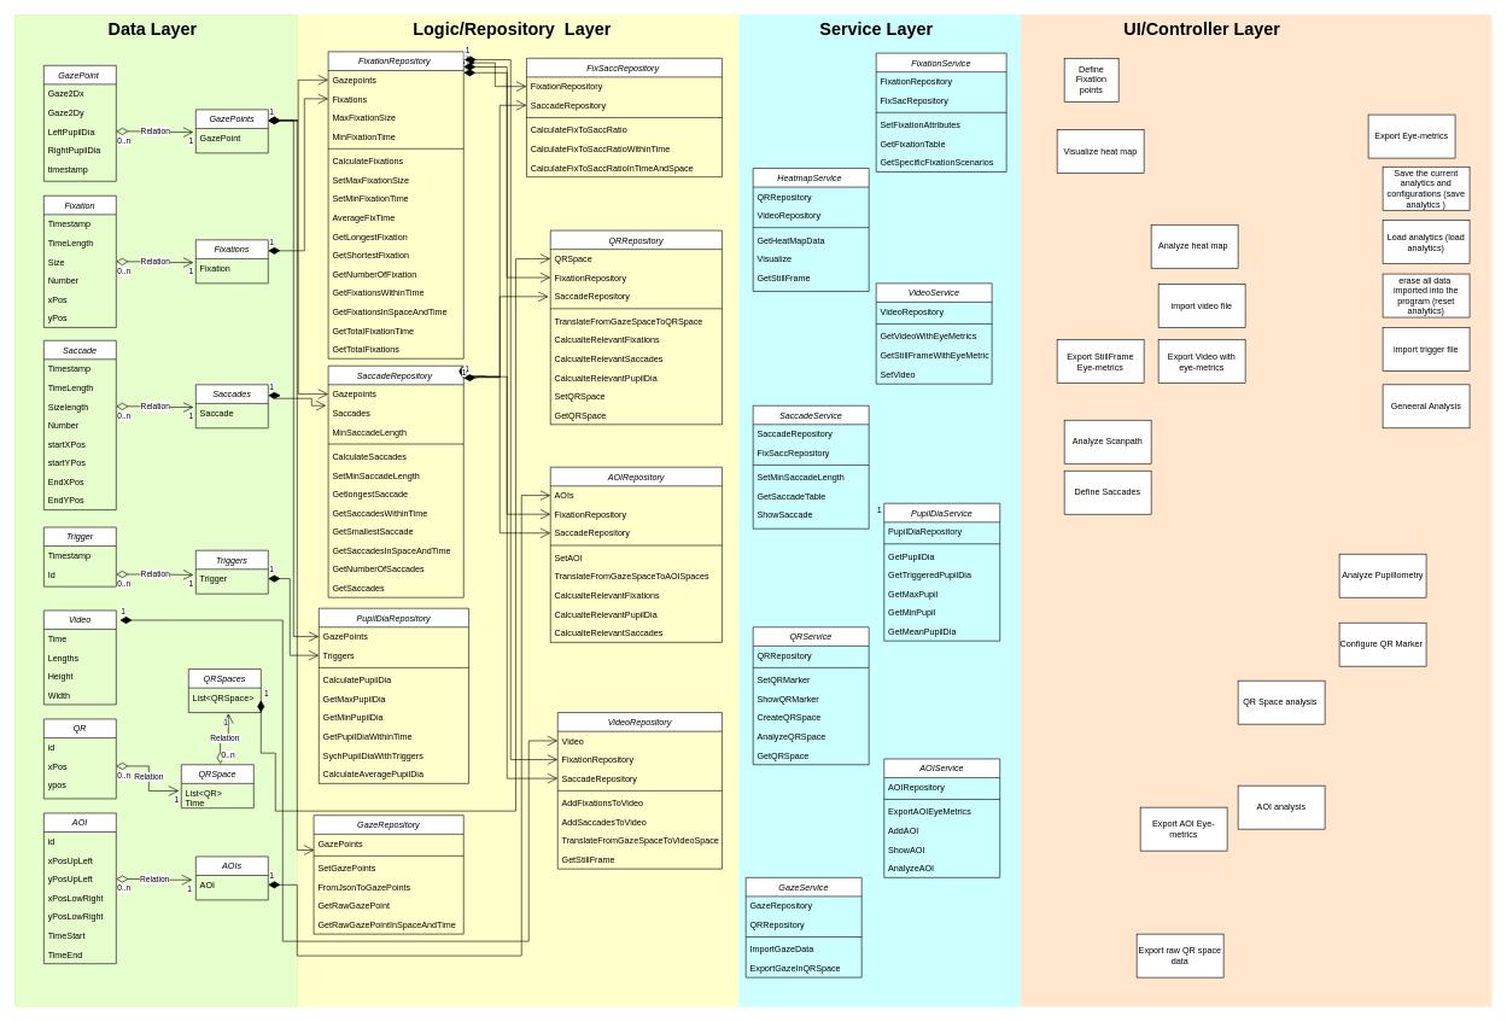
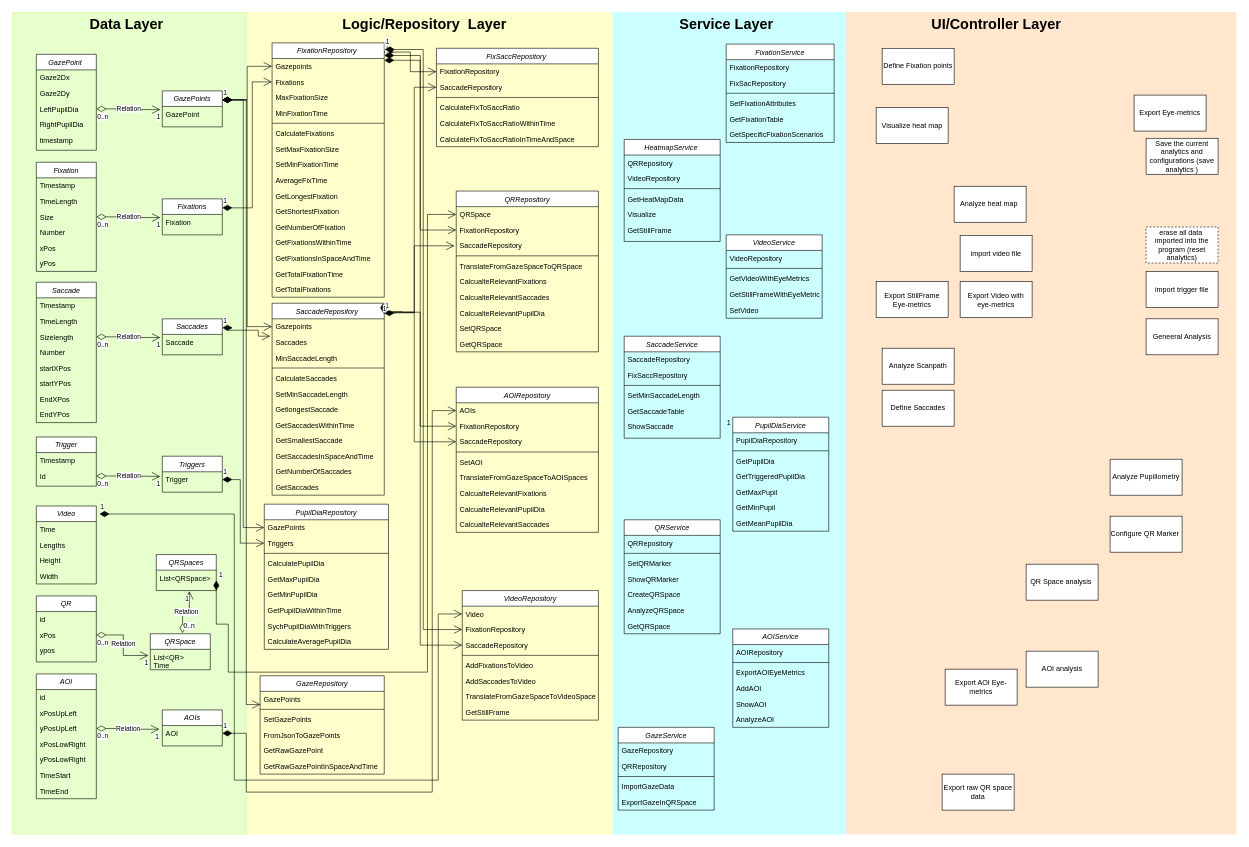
- <mxCell id="244" value="Define Fixation points" style="rounded=0;whiteSpace=wrap;html=1;" parent="1" vertex="1"><mxGeometry x="1470" y="80" width="75" height="60" as="geometry" /></mxCell>
+ <mxCell id="244" value="Define Fixation points" style="rounded=0;whiteSpace=wrap;html=1;" parent="1" vertex="1"><mxGeometry x="1470" y="80" width="120" height="60" as="geometry" /></mxCell>
- <mxCell id="236" value="Load analytics (load analytics)" style="rounded=0;whiteSpace=wrap;html=1;" parent="1" vertex="1"><mxGeometry x="1910" y="304" width="120" height="60" as="geometry" /></mxCell>
- <mxCell id="234" value="erase all data&amp;nbsp; imported into the program (reset analytics)" style="rounded=0;whiteSpace=wrap;html=1;" parent="1" vertex="1"><mxGeometry x="1910" y="378" width="120" height="60" as="geometry" /></mxCell>
+ <mxCell id="234" value="erase all data&amp;nbsp; imported into the program (reset analytics)" style="rounded=0;whiteSpace=wrap;html=1;dashed=1;" parent="1" vertex="1"><mxGeometry x="1910" y="378" width="120" height="60" as="geometry" /></mxCell>
